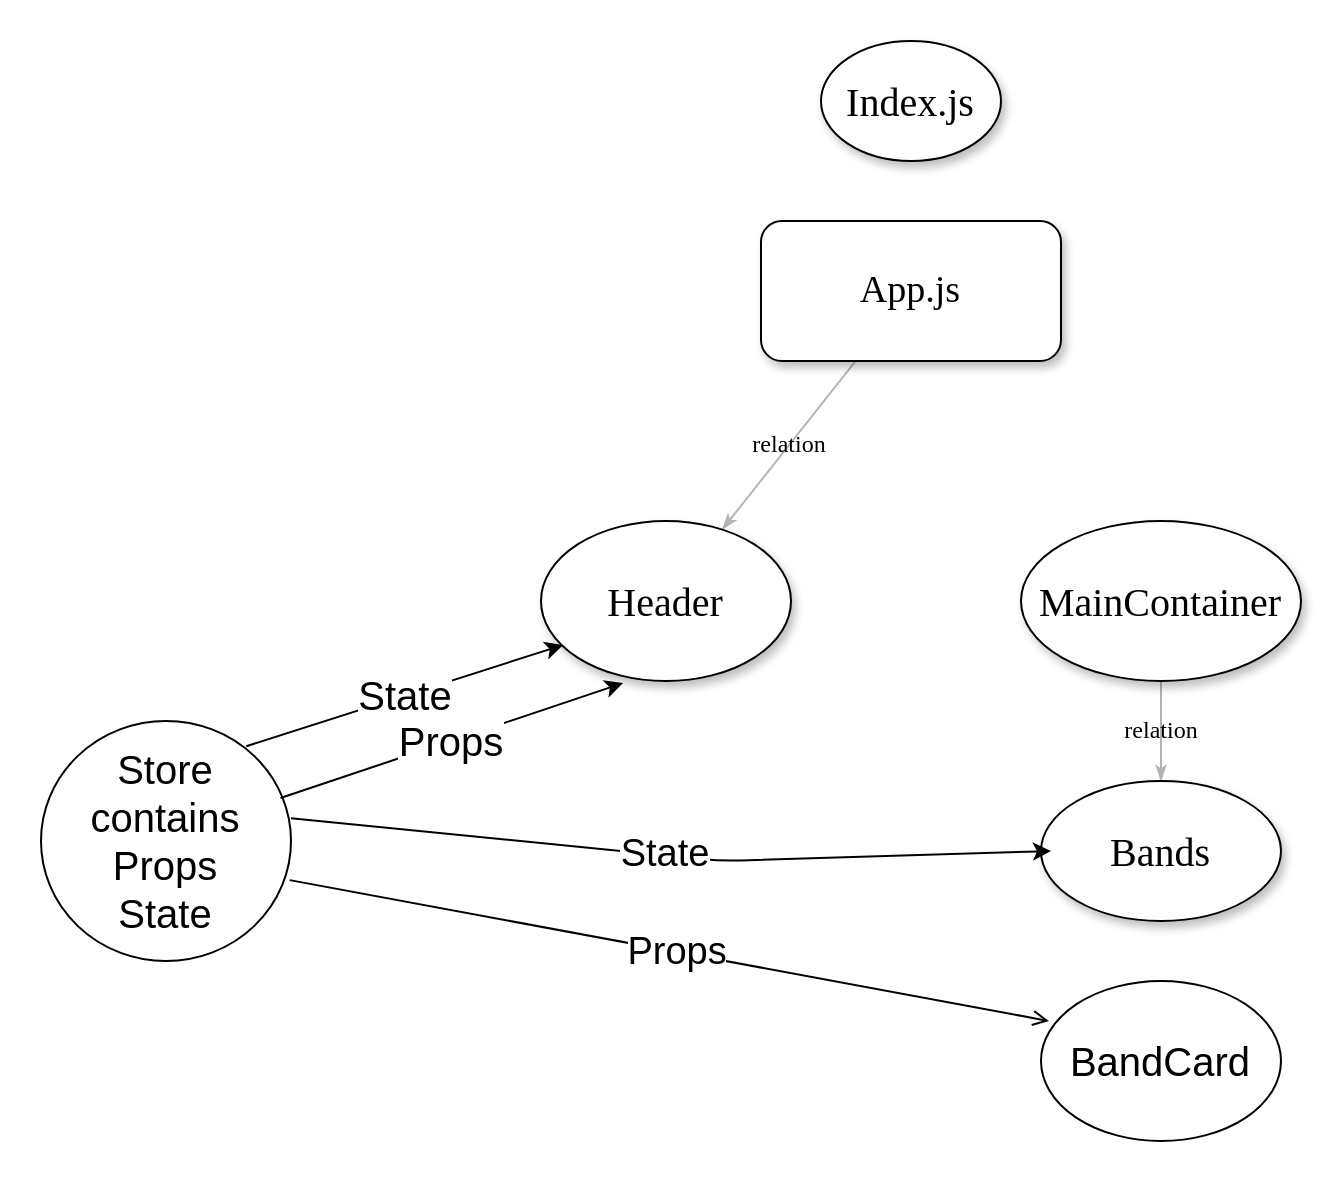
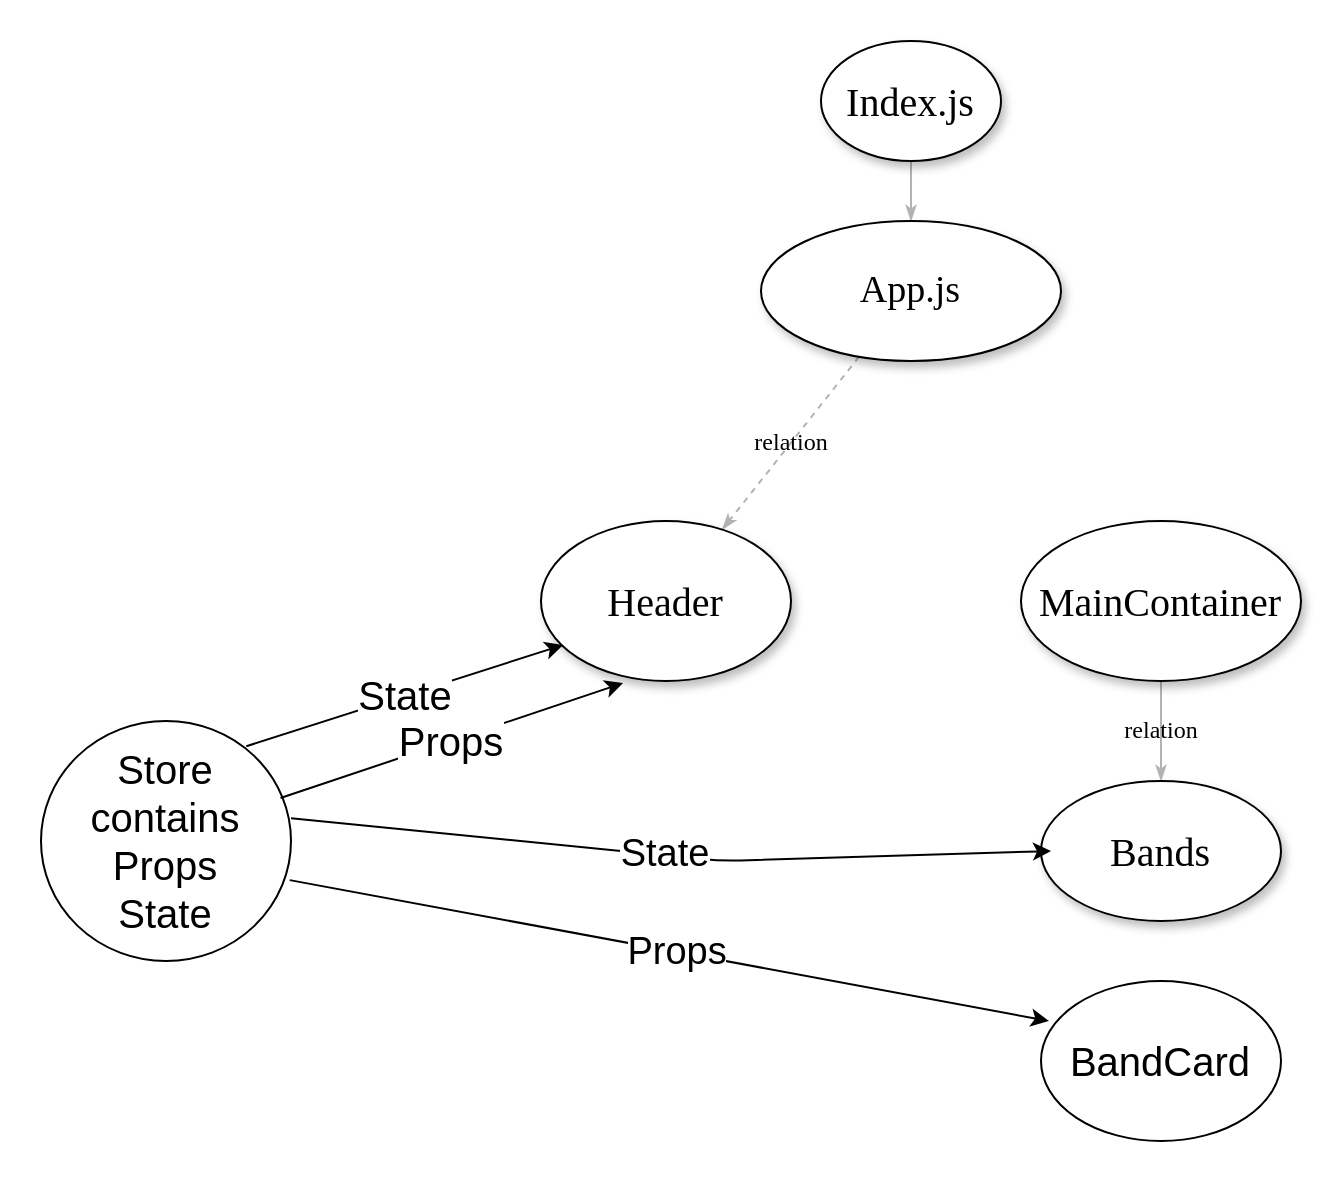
+ <mxCell id="2" style="edgeStyle=none;rounded=1;html=1;labelBackgroundColor=none;startArrow=none;startFill=0;startSize=5;endArrow=classicThin;endFill=1;endSize=5;jettySize=auto;orthogonalLoop=1;strokeColor=#B3B3B3;strokeWidth=1;fontFamily=Verdana;fontSize=12;fontColor=#000000;" parent="1" source="3" target="5" edge="1"><mxGeometry relative="1" as="geometry" /></mxCell>
- <mxCell id="5" value="&lt;span&gt;&lt;font style=&quot;font-size: 19px&quot;&gt;App.js&lt;/font&gt;&lt;/span&gt;" style="whiteSpace=wrap;html=1;shadow=1;comic=0;labelBackgroundColor=none;strokeColor=#000000;strokeWidth=1;fillColor=#FFFFFF;fontFamily=Verdana;fontSize=12;fontColor=#000000;align=center;direction=west;rounded=1;" parent="1" vertex="1"><mxGeometry x="380" y="110" width="150" height="70" as="geometry" /></mxCell>
+ <mxCell id="5" value="&lt;span&gt;&lt;font style=&quot;font-size: 19px&quot;&gt;App.js&lt;/font&gt;&lt;/span&gt;" style="ellipse;whiteSpace=wrap;html=1;rounded=0;shadow=1;comic=0;labelBackgroundColor=none;strokeColor=#000000;strokeWidth=1;fillColor=#FFFFFF;fontFamily=Verdana;fontSize=12;fontColor=#000000;align=center;direction=west;" parent="1" vertex="1"><mxGeometry x="380" y="110" width="150" height="70" as="geometry" /></mxCell>
- <mxCell id="4" value="relation" style="edgeStyle=none;rounded=1;html=1;labelBackgroundColor=none;startArrow=none;startFill=0;startSize=5;endArrow=classicThin;endFill=1;endSize=5;jettySize=auto;orthogonalLoop=1;strokeColor=#B3B3B3;strokeWidth=1;fontFamily=Verdana;fontSize=12;fontColor=#000000;" parent="1" source="5" target="8" edge="1"><mxGeometry relative="1" as="geometry" /></mxCell>
+ <mxCell id="4" value="relation" style="edgeStyle=none;rounded=1;html=1;labelBackgroundColor=none;startArrow=none;startFill=0;startSize=5;endArrow=classicThin;endFill=1;endSize=5;jettySize=auto;orthogonalLoop=1;strokeColor=#B3B3B3;strokeWidth=1;fontFamily=Verdana;fontSize=12;fontColor=#000000;dashed=1;" parent="1" source="5" target="8" edge="1"><mxGeometry relative="1" as="geometry" /></mxCell>
- <mxCell id="15" value="&lt;font style=&quot;font-size: 19px&quot;&gt;Props&lt;/font&gt;" style="endArrow=open;html=1;exitX=0.995;exitY=0.663;exitDx=0;exitDy=0;exitPerimeter=0;entryX=0.033;entryY=0.25;entryDx=0;entryDy=0;entryPerimeter=0;" edge="1" parent="1" source="11" target="10"><mxGeometry x="0.018" width="50" height="50" relative="1" as="geometry"><mxPoint x="230" y="450" as="sourcePoint" /><mxPoint x="535" y="435" as="targetPoint" /><Array as="points" /><mxPoint as="offset" /></mxGeometry></mxCell>
+ <mxCell id="15" value="&lt;font style=&quot;font-size: 19px&quot;&gt;Props&lt;/font&gt;" style="endArrow=classic;html=1;exitX=0.995;exitY=0.663;exitDx=0;exitDy=0;exitPerimeter=0;entryX=0.033;entryY=0.25;entryDx=0;entryDy=0;entryPerimeter=0;" edge="1" parent="1" source="11" target="10"><mxGeometry x="0.018" width="50" height="50" relative="1" as="geometry"><mxPoint x="230" y="450" as="sourcePoint" /><mxPoint x="535" y="435" as="targetPoint" /><Array as="points" /><mxPoint as="offset" /></mxGeometry></mxCell>
